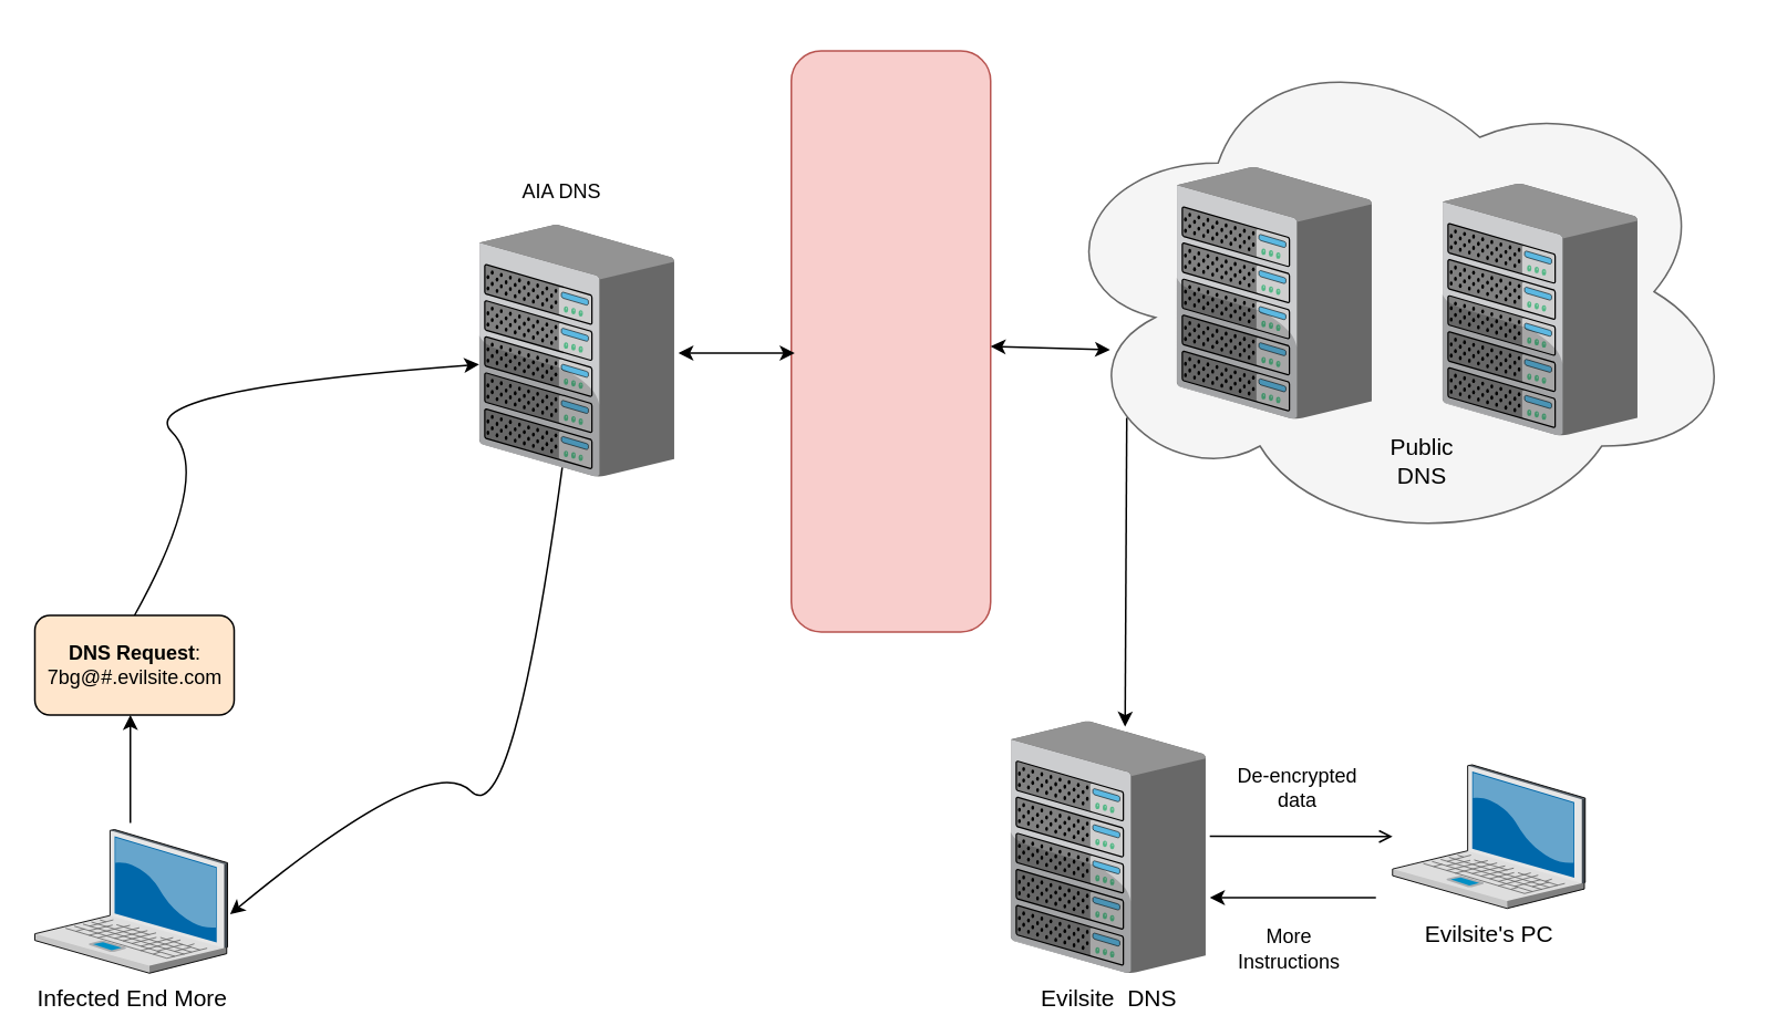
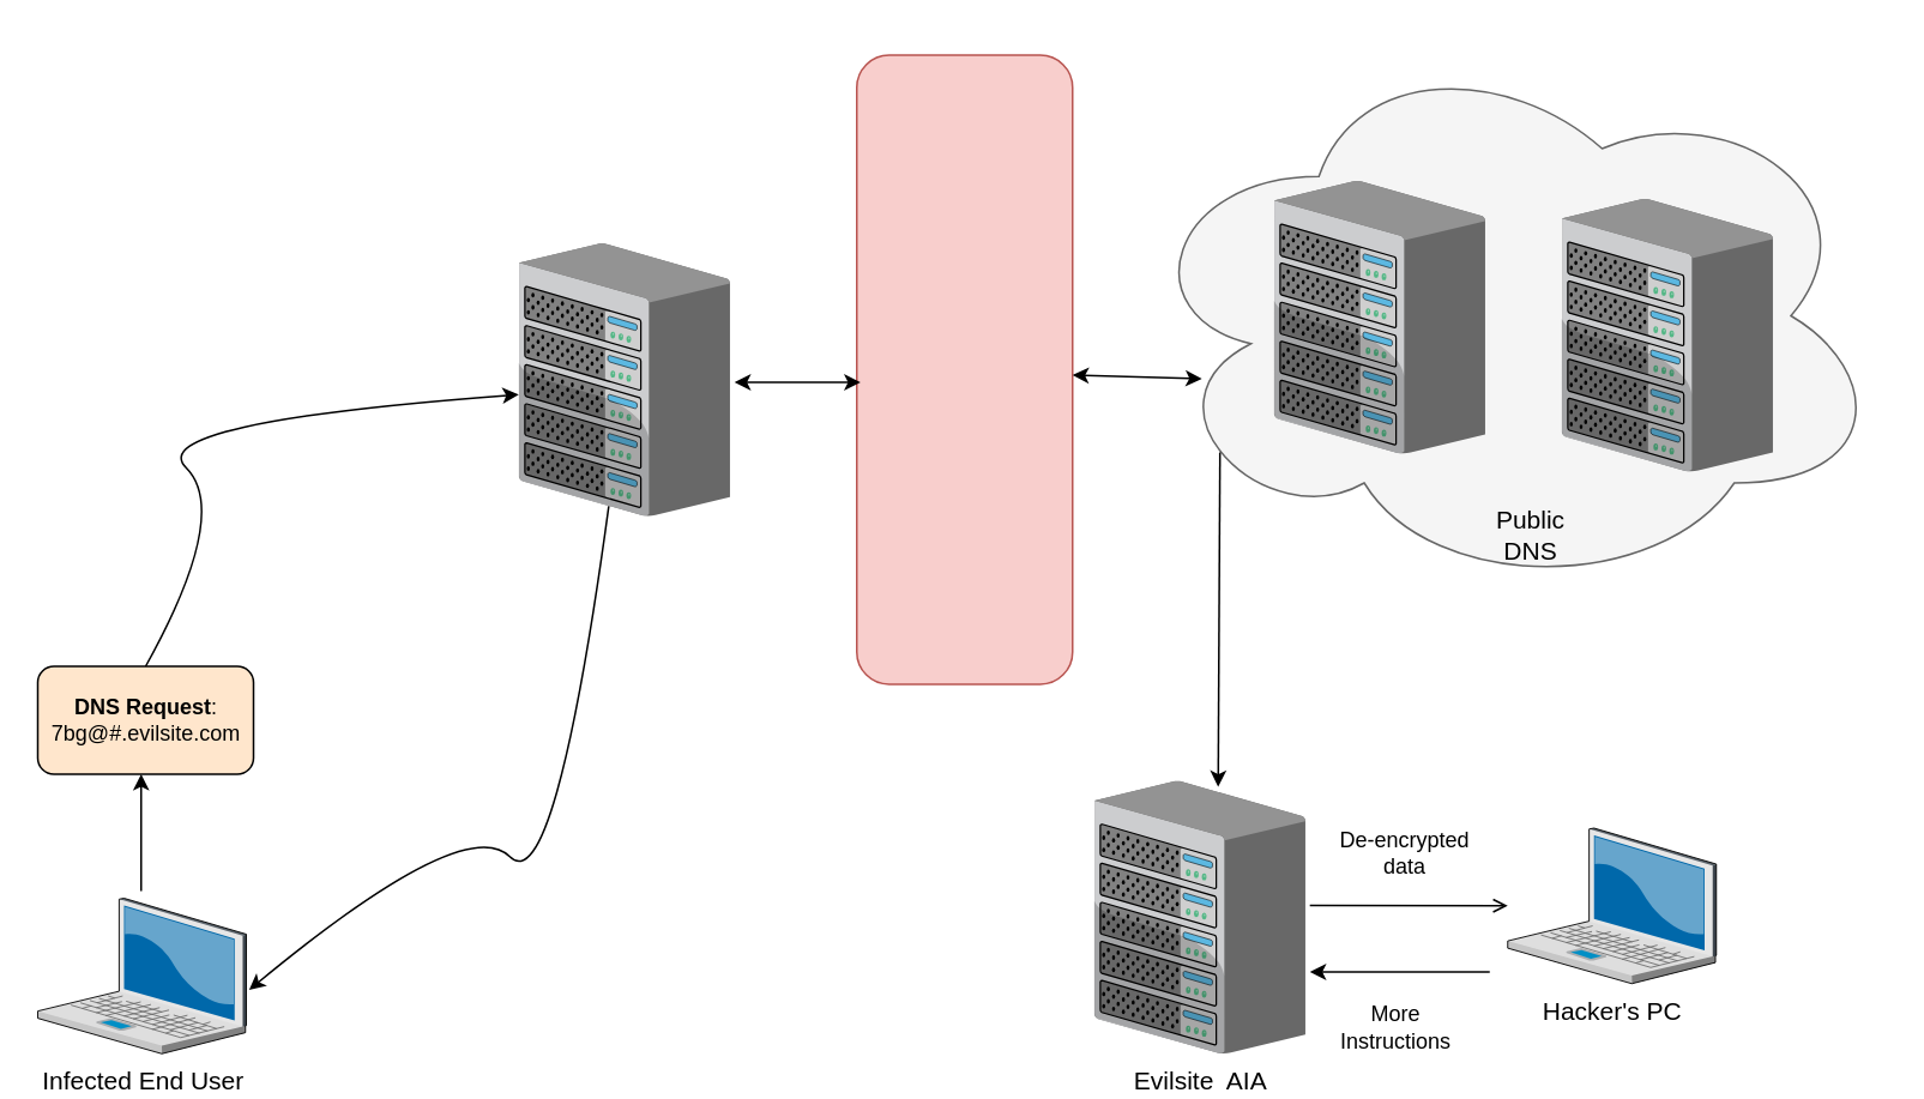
- <mxCell id="22" value="AIA DNS" style="text;html=1;strokeColor=none;fillColor=none;align=center;verticalAlign=middle;whiteSpace=wrap;rounded=0;" vertex="1" parent="1"><mxGeometry x="308" y="100" width="60" height="30" as="geometry" /></mxCell>
- <mxCell id="14" value="&lt;font style=&quot;font-size: 14px;&quot;&gt;Public DNS&lt;/font&gt;" style="text;html=1;strokeColor=none;fillColor=none;align=center;verticalAlign=middle;whiteSpace=wrap;rounded=0;" vertex="1" parent="1"><mxGeometry x="826" y="262" width="60" height="30" as="geometry" /></mxCell>
+ <mxCell id="14" value="&lt;font style=&quot;font-size: 14px;&quot;&gt;Public DNS&lt;/font&gt;" style="text;html=1;strokeColor=none;fillColor=none;align=center;verticalAlign=middle;whiteSpace=wrap;rounded=0;" vertex="1" parent="1"><mxGeometry x="821" y="282" width="60" height="30" as="geometry" /></mxCell>
- <mxCell id="20" value="Evilsite's PC" style="verticalLabelPosition=bottom;aspect=fixed;html=1;verticalAlign=top;strokeColor=none;shape=mxgraph.citrix.laptop_2;fillColor=#66B2FF;gradientColor=#0066CC;fontSize=14;" vertex="1" parent="1"><mxGeometry x="838" y="460" width="116" height="86.5" as="geometry" /></mxCell>
+ <mxCell id="20" value="Hacker's PC" style="verticalLabelPosition=bottom;aspect=fixed;html=1;verticalAlign=top;strokeColor=none;shape=mxgraph.citrix.laptop_2;fillColor=#66B2FF;gradientColor=#0066CC;fontSize=14;" vertex="1" parent="1"><mxGeometry x="838" y="460" width="116" height="86.5" as="geometry" /></mxCell>
- <mxCell id="2" value="Infected End More" style="verticalLabelPosition=bottom;aspect=fixed;html=1;verticalAlign=top;strokeColor=none;shape=mxgraph.citrix.laptop_2;fillColor=#66B2FF;gradientColor=#0066CC;fontSize=14;" parent="1" vertex="1"><mxGeometry x="20.5" y="499" width="116" height="86.5" as="geometry" /></mxCell>
+ <mxCell id="2" value="Infected End User" style="verticalLabelPosition=bottom;aspect=fixed;html=1;verticalAlign=top;strokeColor=none;shape=mxgraph.citrix.laptop_2;fillColor=#66B2FF;gradientColor=#0066CC;fontSize=14;" parent="1" vertex="1"><mxGeometry x="20.5" y="499" width="116" height="86.5" as="geometry" /></mxCell>
- <mxCell id="15" value="Evilsite&amp;nbsp; DNS" style="verticalLabelPosition=bottom;aspect=fixed;html=1;verticalAlign=top;strokeColor=none;shape=mxgraph.citrix.chassis;fillColor=#66B2FF;gradientColor=#0066CC;fontSize=14;" vertex="1" parent="1"><mxGeometry x="608" y="433.82" width="117.5" height="151.68" as="geometry" /></mxCell>
+ <mxCell id="15" value="Evilsite&amp;nbsp; AIA" style="verticalLabelPosition=bottom;aspect=fixed;html=1;verticalAlign=top;strokeColor=none;shape=mxgraph.citrix.chassis;fillColor=#66B2FF;gradientColor=#0066CC;fontSize=14;" vertex="1" parent="1"><mxGeometry x="608" y="433.82" width="117.5" height="151.68" as="geometry" /></mxCell>
